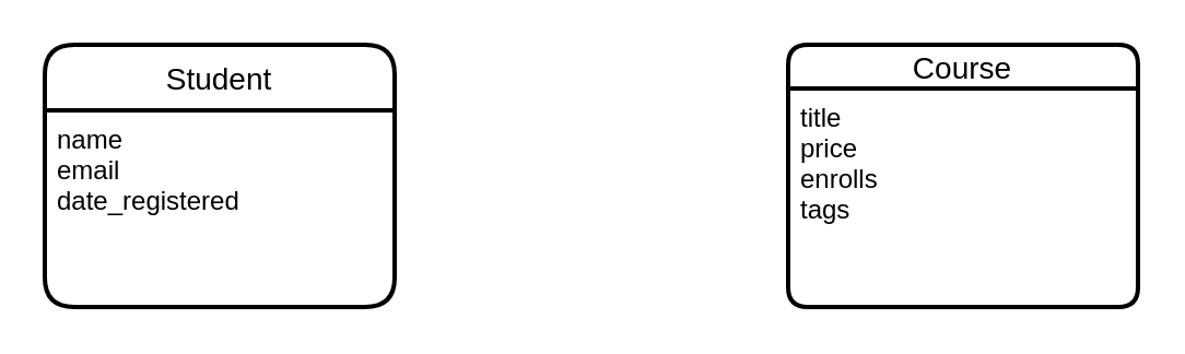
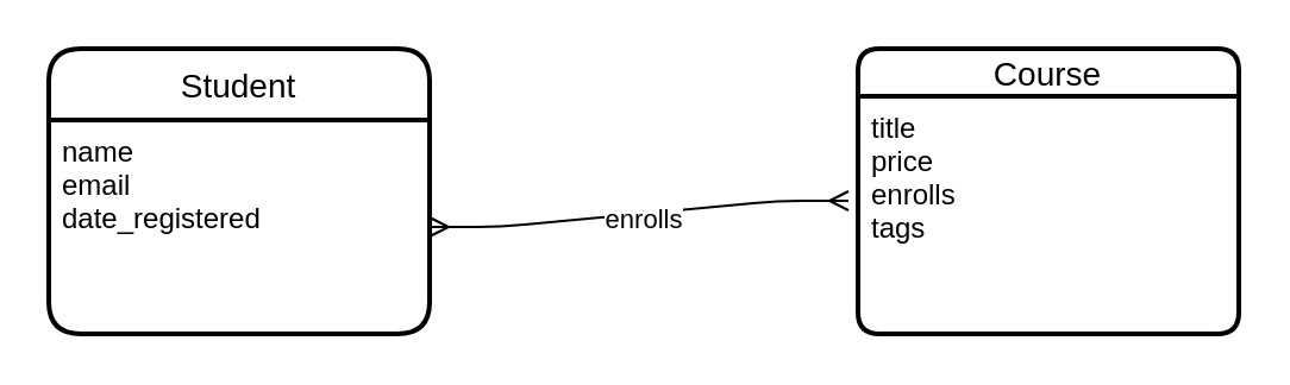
+ <mxCell id="6" value="" style="edgeStyle=entityRelationEdgeStyle;fontSize=12;html=1;endArrow=ERmany;startArrow=ERmany;exitX=1;exitY=0.5;exitDx=0;exitDy=0;entryX=-0.025;entryY=0.44;entryDx=0;entryDy=0;entryPerimeter=0;" edge="1" parent="1" source="3" target="5"><mxGeometry width="100" height="100" relative="1" as="geometry"><mxPoint x="200" y="130" as="sourcePoint" /><mxPoint x="300" y="30" as="targetPoint" /></mxGeometry></mxCell>
+ <mxCell id="7" value="enrolls" style="edgeLabel;html=1;align=center;verticalAlign=middle;resizable=0;points=[];" vertex="1" connectable="0" parent="6"><mxGeometry x="0.021" y="-2" relative="1" as="geometry"><mxPoint as="offset" /></mxGeometry></mxCell>
